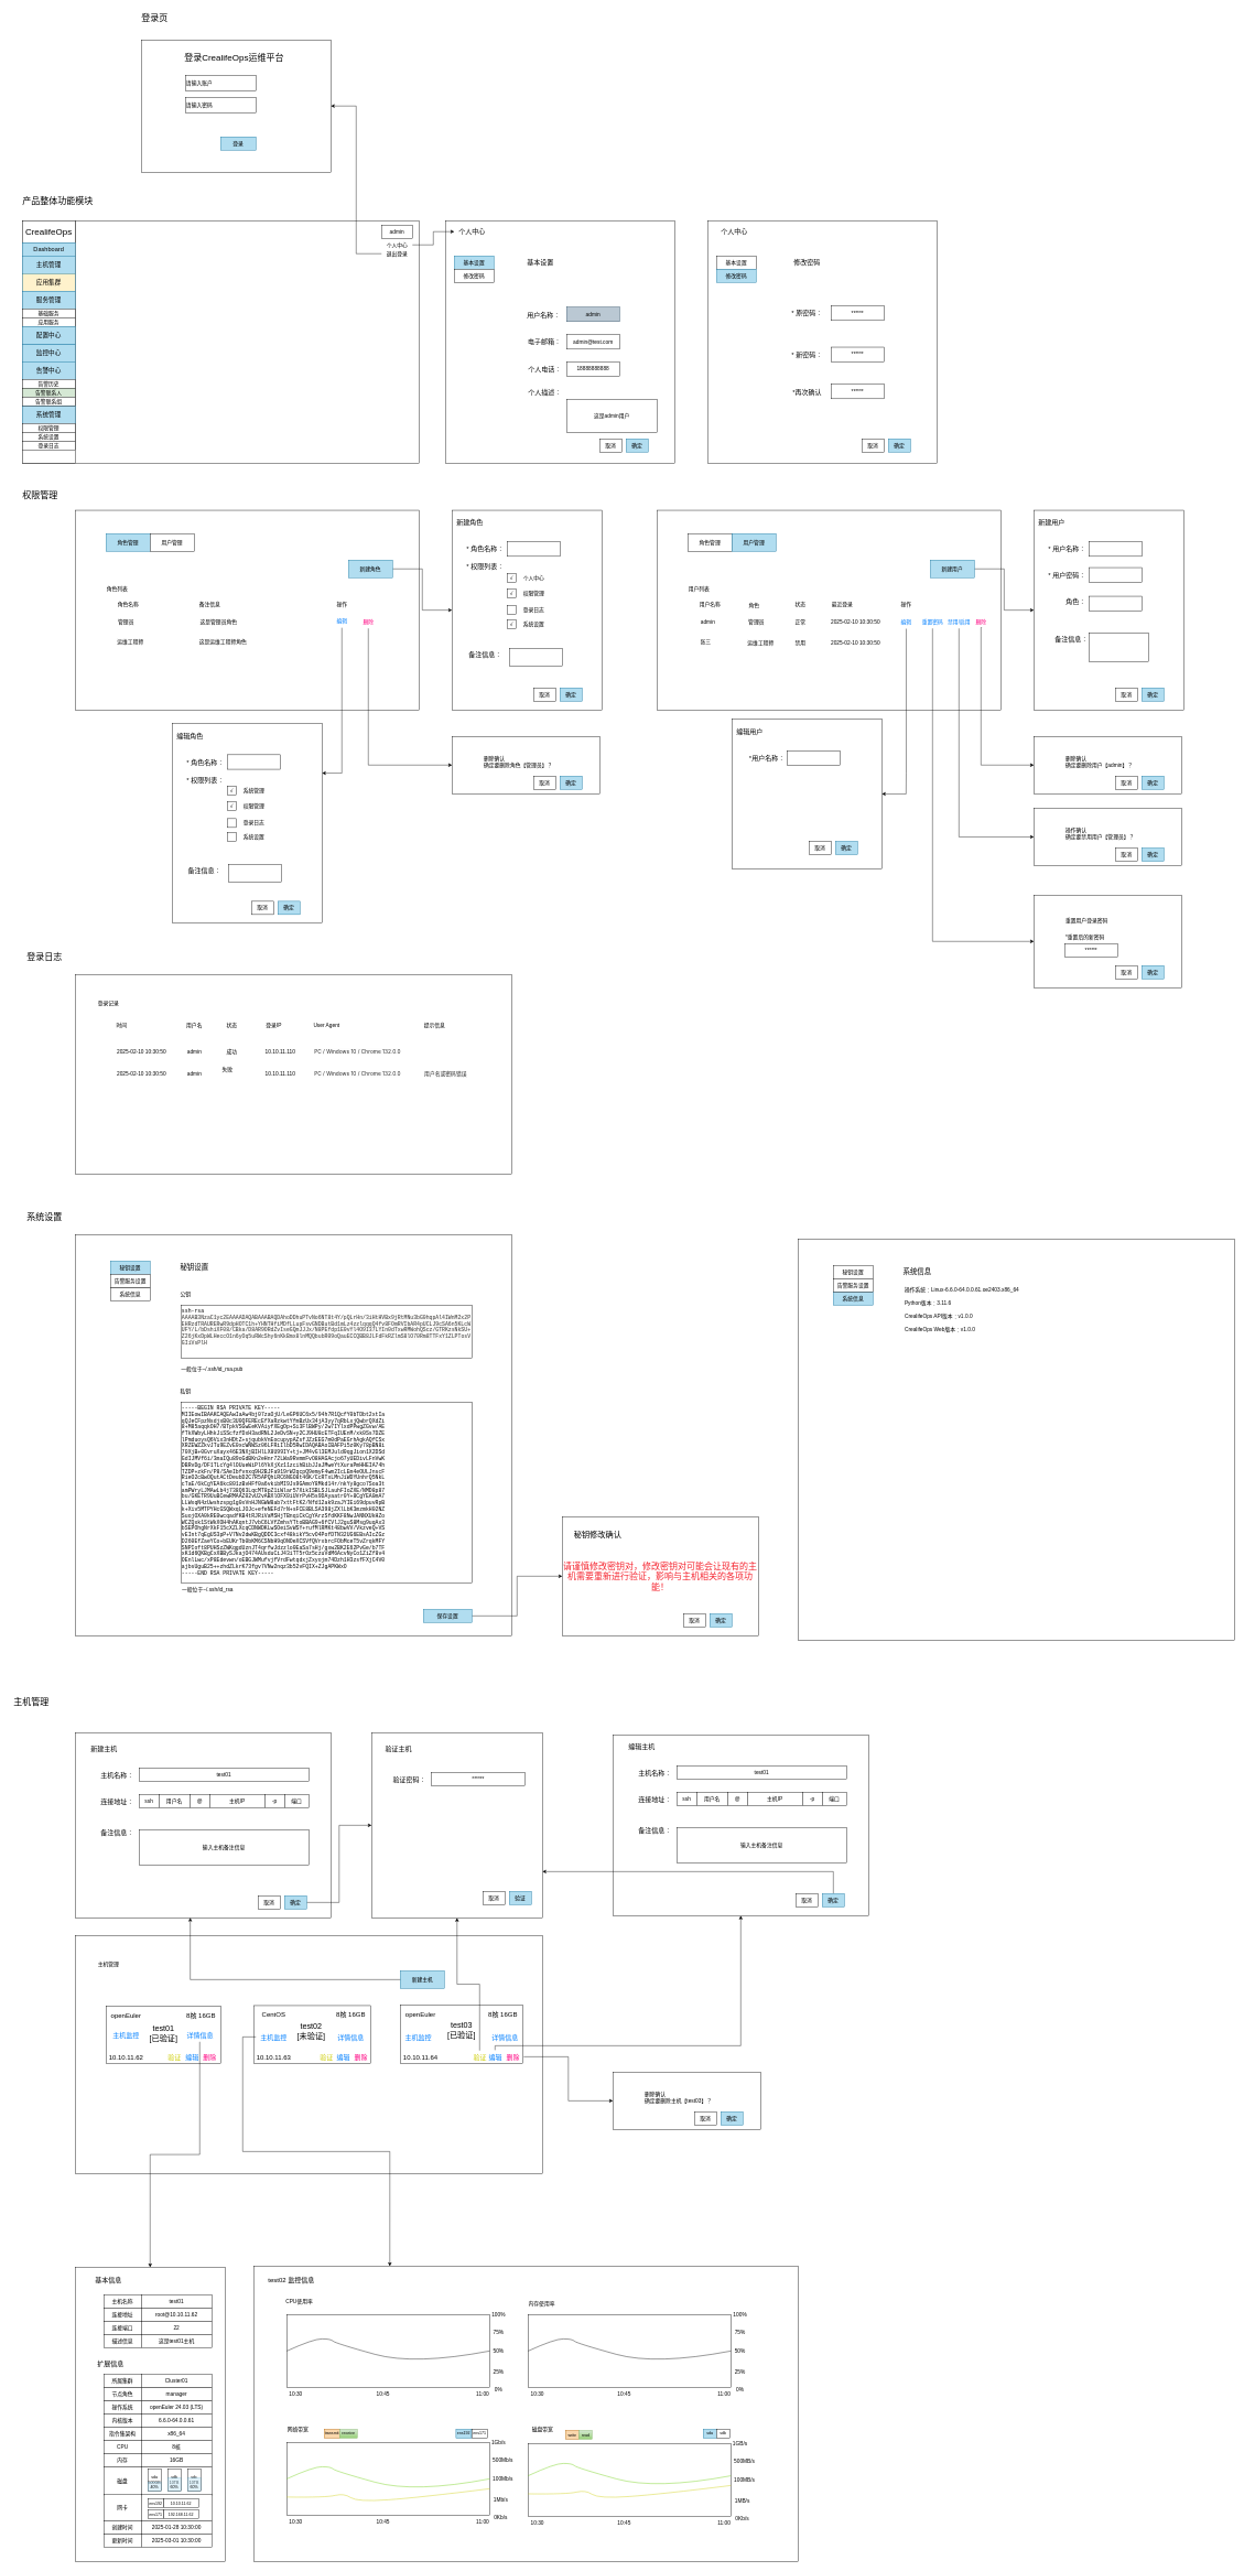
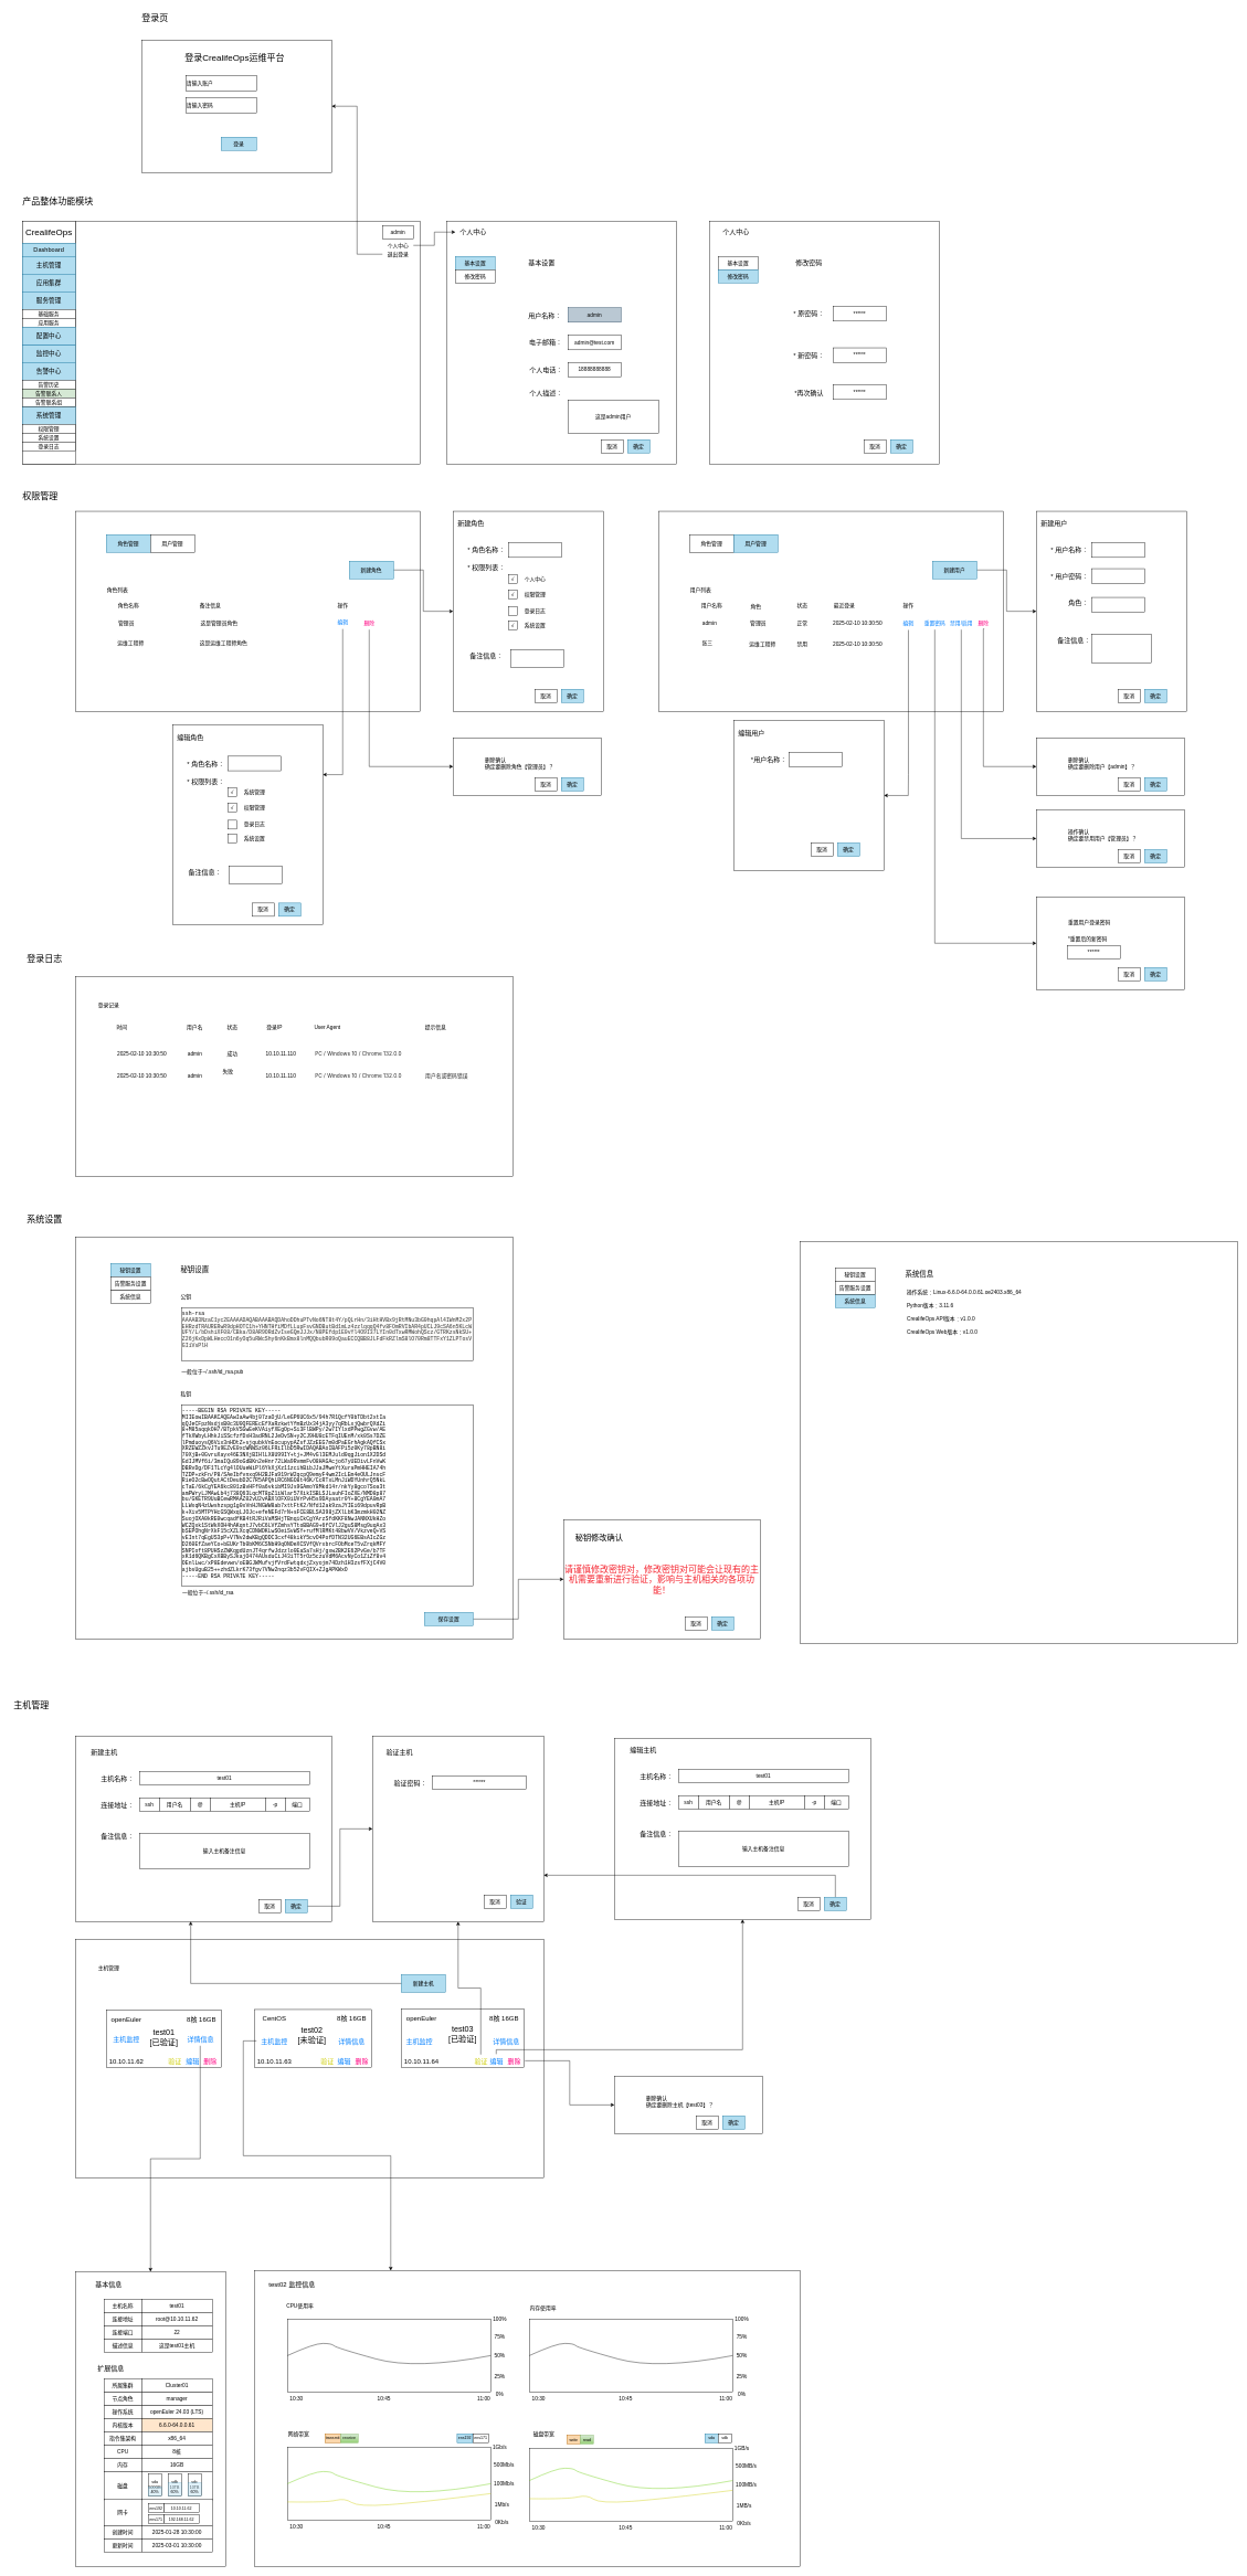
- <mxCell id="11" value="应用集群" style="rounded=0;whiteSpace=wrap;html=1;fillColor=#fff2cc;strokeColor=#10739e;fontSize=14;" parent="1" vertex="1"><mxGeometry x="50" y="620" width="120" height="40" as="geometry" /></mxCell>
+ <mxCell id="11" value="应用集群" style="rounded=0;whiteSpace=wrap;html=1;fillColor=#b1ddf0;strokeColor=#10739e;fontSize=14;" parent="1" vertex="1"><mxGeometry x="50" y="620" width="120" height="40" as="geometry" /></mxCell>
- <mxCell id="270" value="6.6.0-64.0.0.61" style="rounded=0;whiteSpace=wrap;html=1;" parent="1" vertex="1"><mxGeometry x="320" y="5475" width="160" height="30" as="geometry" /></mxCell>
+ <mxCell id="270" value="6.6.0-64.0.0.61" style="rounded=0;whiteSpace=wrap;html=1;fillColor=#ffe6cc;" parent="1" vertex="1"><mxGeometry x="320" y="5475" width="160" height="30" as="geometry" /></mxCell>
